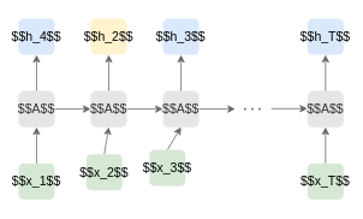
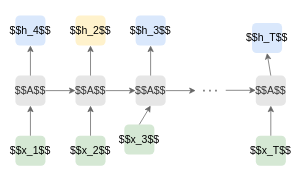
- <mxCell id="18" value="$$h_T$$" style="rounded=1;whiteSpace=wrap;html=1;aspect=fixed;fontSize=14;strokeColor=none;fillColor=#dae8fc;" vertex="1" parent="2"><mxGeometry x="320" width="40" height="40" as="geometry" /></mxCell>
+ <mxCell id="18" value="$$h_T$$" style="rounded=1;whiteSpace=wrap;html=1;aspect=fixed;fontSize=14;strokeColor=none;fillColor=#dae8fc;" vertex="1" parent="2"><mxGeometry x="315" y="10" width="40" height="40" as="geometry" /></mxCell>
- <mxCell id="10" value="$$x_2$$" style="rounded=1;whiteSpace=wrap;html=1;aspect=fixed;fontSize=14;strokeColor=none;fillColor=#d5e8d4;" vertex="1" parent="2"><mxGeometry x="75" y="150" width="40" height="40" as="geometry" /></mxCell>
+ <mxCell id="10" value="$$x_2$$" style="rounded=1;whiteSpace=wrap;html=1;aspect=fixed;fontSize=14;strokeColor=none;fillColor=#d5e8d4;" vertex="1" parent="2"><mxGeometry x="80" y="160" width="40" height="40" as="geometry" /></mxCell>
